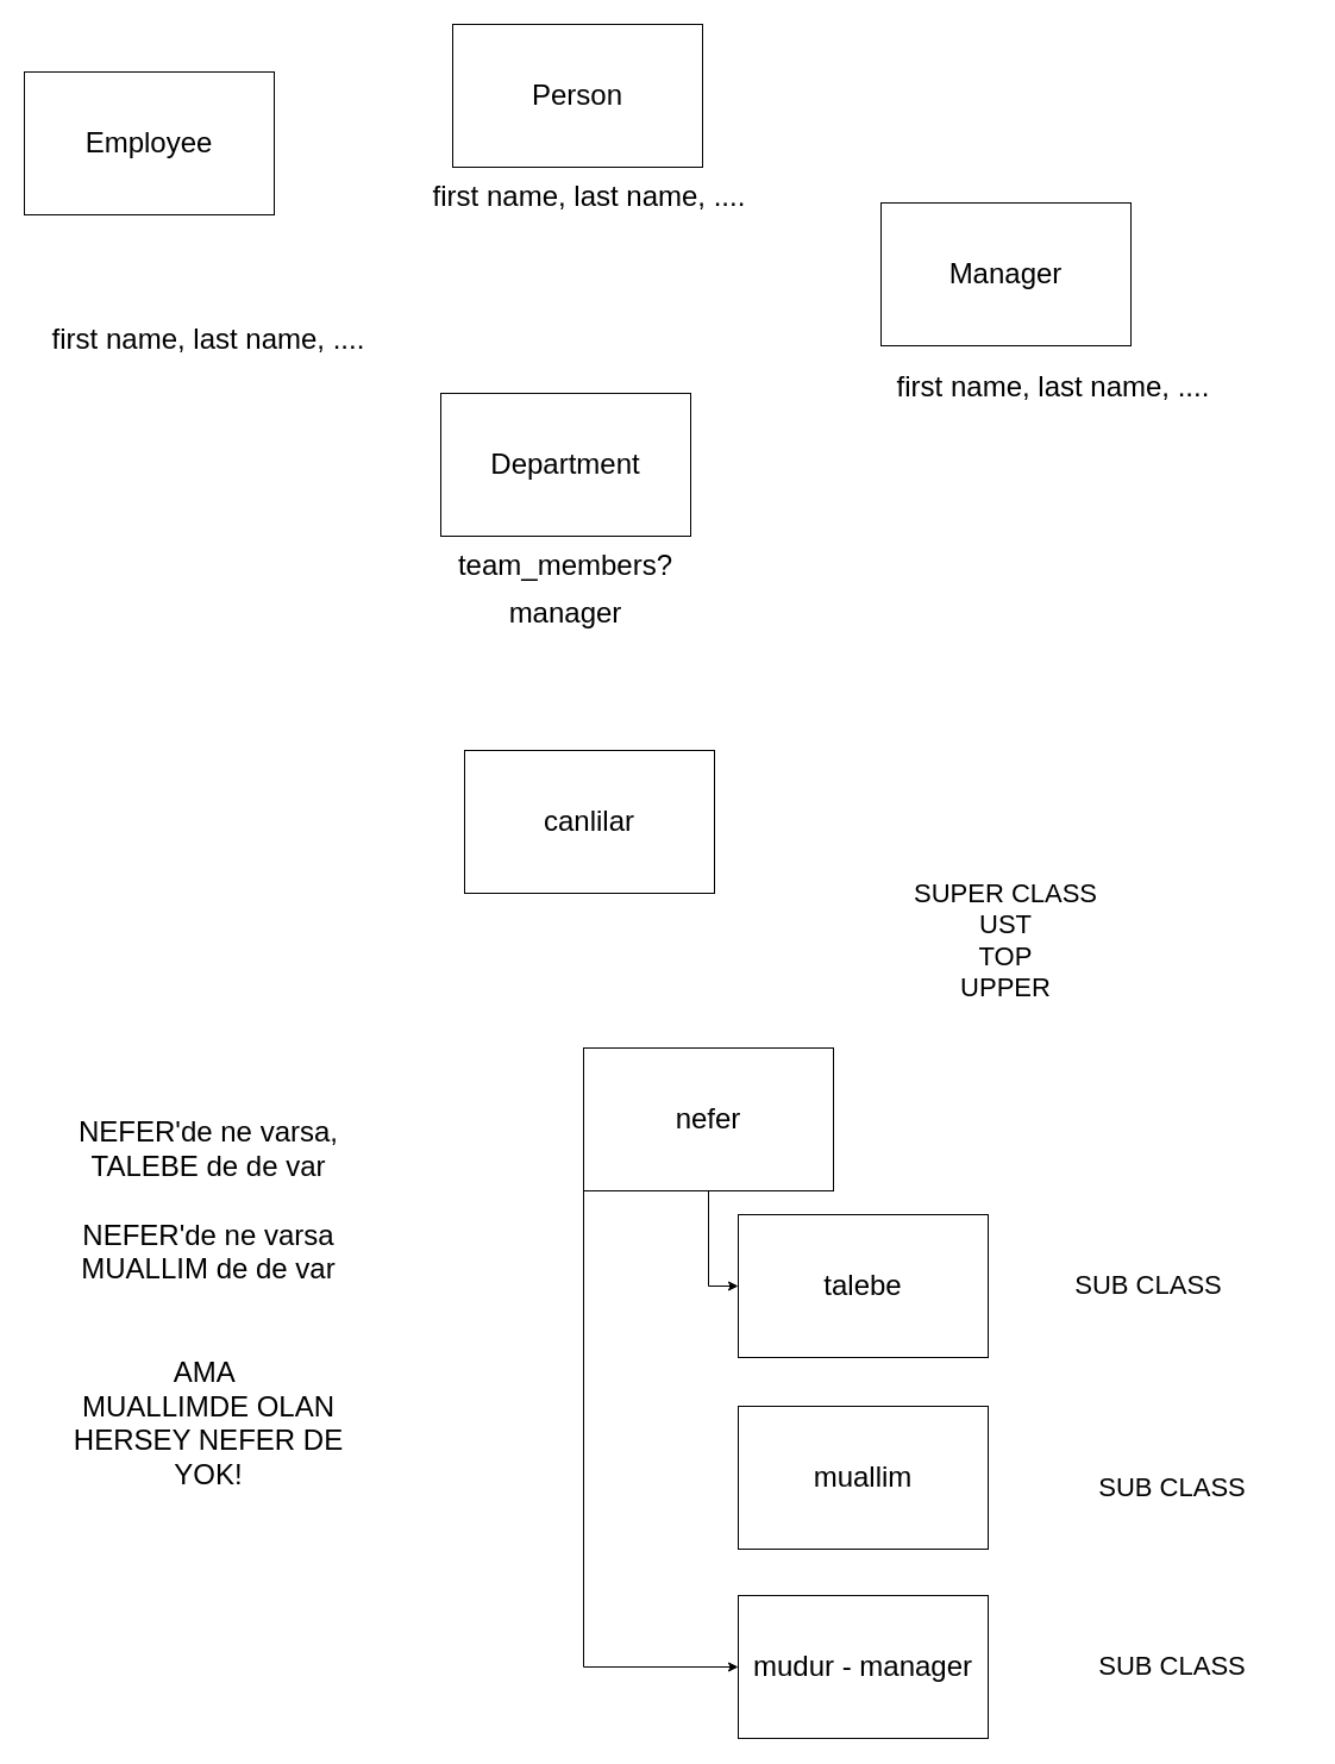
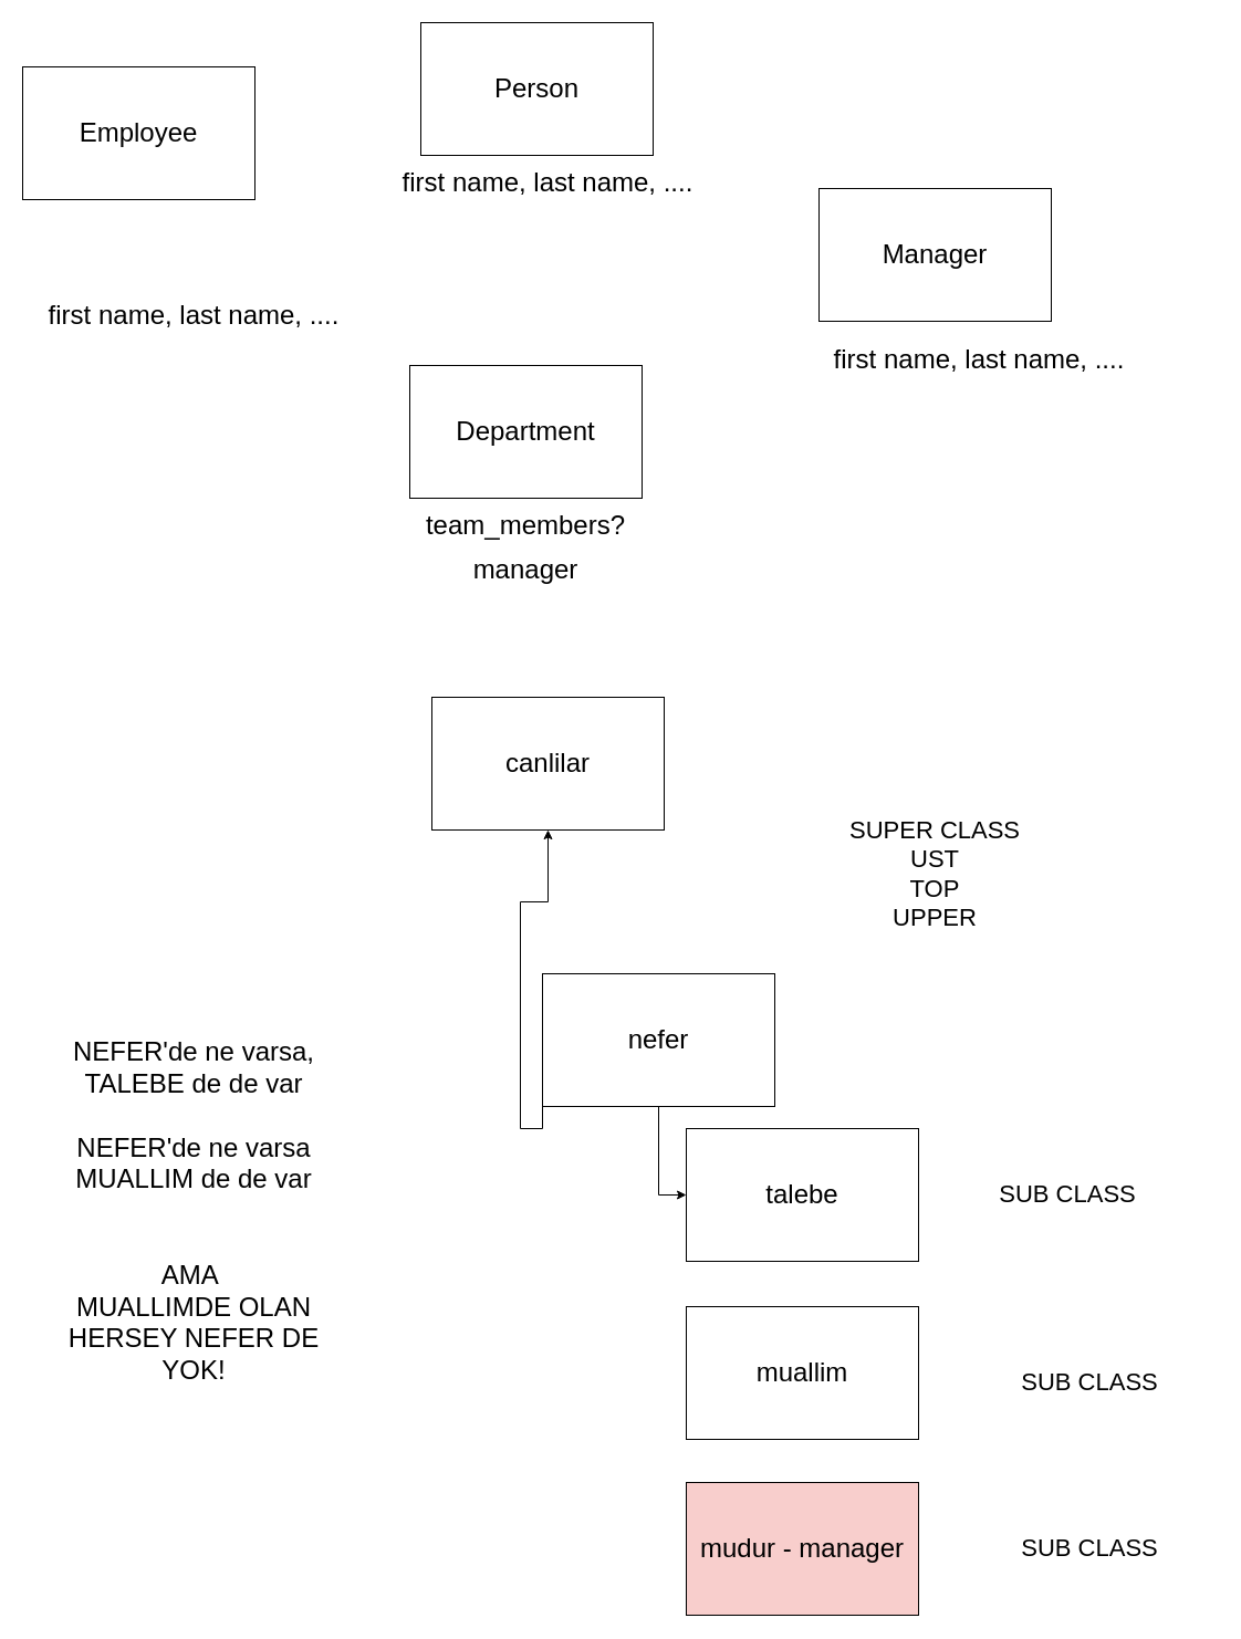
- <mxCell id="13" style="edgeStyle=orthogonalEdgeStyle;rounded=0;orthogonalLoop=1;jettySize=auto;html=1;exitX=0;exitY=1;exitDx=0;exitDy=0;entryX=0;entryY=0.5;entryDx=0;entryDy=0;" edge="1" parent="1" source="14" target="17"><mxGeometry relative="1" as="geometry" /></mxCell>
+ <mxCell id="13" style="edgeStyle=orthogonalEdgeStyle;rounded=0;orthogonalLoop=1;jettySize=auto;html=1;exitX=0;exitY=1;exitDx=0;exitDy=0;" edge="1" parent="1" source="14" target="11"><mxGeometry relative="1" as="geometry" /></mxCell>
- <mxCell id="17" value="mudur - manager" style="rounded=0;whiteSpace=wrap;html=1;fontSize=24;" vertex="1" parent="1"><mxGeometry x="620" y="1340" width="210" height="120" as="geometry" /></mxCell>
+ <mxCell id="17" value="mudur - manager" style="rounded=0;whiteSpace=wrap;html=1;fontSize=24;fillColor=#f8cecc;" vertex="1" parent="1"><mxGeometry x="620" y="1340" width="210" height="120" as="geometry" /></mxCell>
